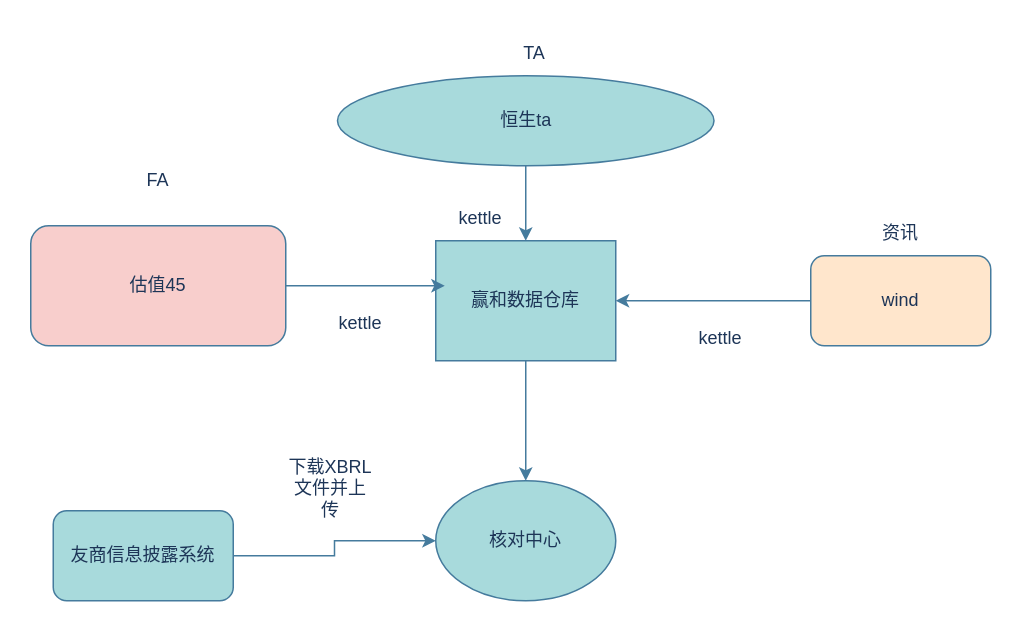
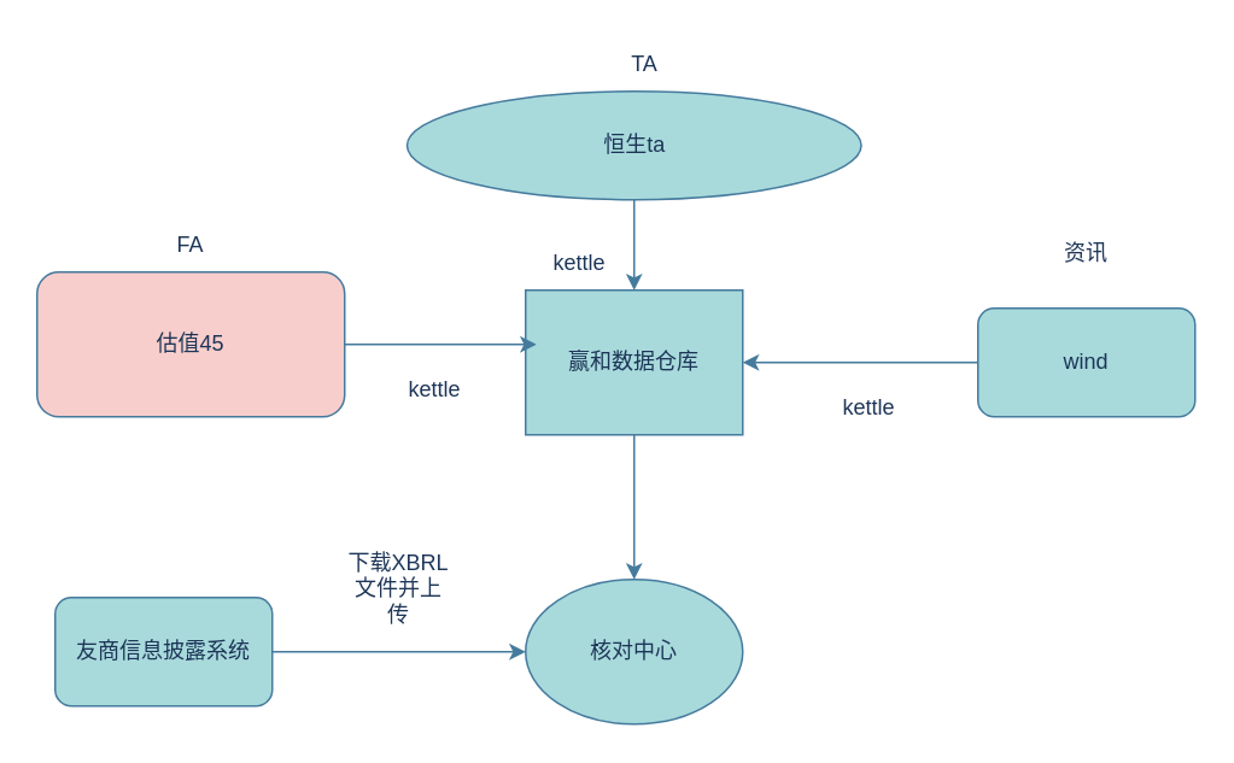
- <mxCell id="11" value="FA" style="text;html=1;strokeColor=none;fillColor=none;align=center;verticalAlign=middle;whiteSpace=wrap;rounded=0;labelBackgroundColor=none;fontColor=#1D3557;" parent="1" vertex="1"><mxGeometry x="75" y="105" width="60" height="30" as="geometry" /></mxCell>
+ <mxCell id="11" value="FA" style="text;html=1;strokeColor=none;fillColor=none;align=center;verticalAlign=middle;whiteSpace=wrap;rounded=0;labelBackgroundColor=none;fontColor=#1D3557;" parent="1" vertex="1"><mxGeometry x="75" y="120" width="60" height="30" as="geometry" /></mxCell>
- <mxCell id="10" value="资讯" style="text;html=1;strokeColor=none;fillColor=none;align=center;verticalAlign=middle;whiteSpace=wrap;rounded=0;labelBackgroundColor=none;fontColor=#1D3557;" parent="1" vertex="1"><mxGeometry x="570" y="140" width="60" height="30" as="geometry" /></mxCell>
+ <mxCell id="10" value="资讯" style="text;html=1;strokeColor=none;fillColor=none;align=center;verticalAlign=middle;whiteSpace=wrap;rounded=0;labelBackgroundColor=none;fontColor=#1D3557;" parent="1" vertex="1"><mxGeometry x="570" y="125" width="60" height="30" as="geometry" /></mxCell>
- <mxCell id="9" value="wind" style="rounded=1;whiteSpace=wrap;html=1;fillColor=#ffe6cc;strokeColor=#457B9D;fontColor=#1D3557;" parent="1" vertex="1"><mxGeometry x="540" y="170" width="120" height="60" as="geometry" /></mxCell>
+ <mxCell id="9" value="wind" style="rounded=1;whiteSpace=wrap;html=1;fillColor=#A8DADC;strokeColor=#457B9D;fontColor=#1D3557;" parent="1" vertex="1"><mxGeometry x="540" y="170" width="120" height="60" as="geometry" /></mxCell>
- <mxCell id="17" value="友商信息披露系统" style="rounded=1;whiteSpace=wrap;html=1;labelBackgroundColor=none;fillColor=#A8DADC;strokeColor=#457B9D;fontColor=#1D3557;" parent="1" vertex="1"><mxGeometry x="35" y="340" width="120" height="60" as="geometry" /></mxCell>
+ <mxCell id="17" value="友商信息披露系统" style="rounded=1;whiteSpace=wrap;html=1;labelBackgroundColor=none;fillColor=#A8DADC;strokeColor=#457B9D;fontColor=#1D3557;" parent="1" vertex="1"><mxGeometry x="30" y="330" width="120" height="60" as="geometry" /></mxCell>
